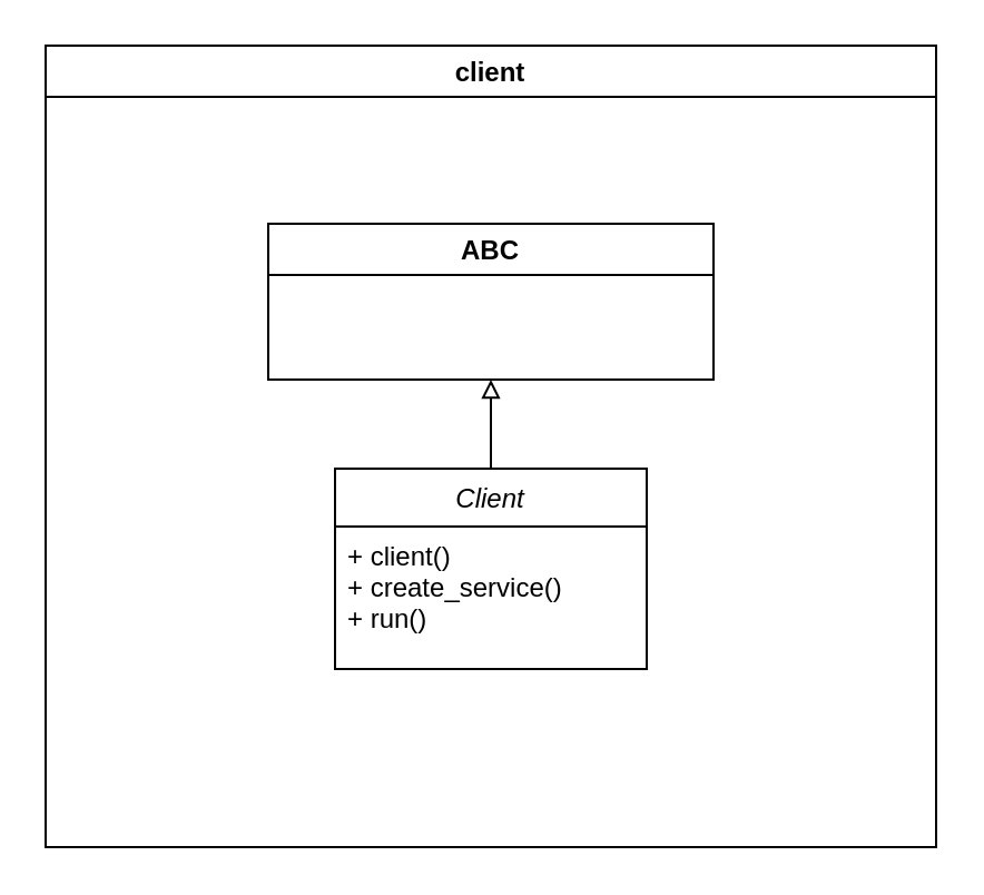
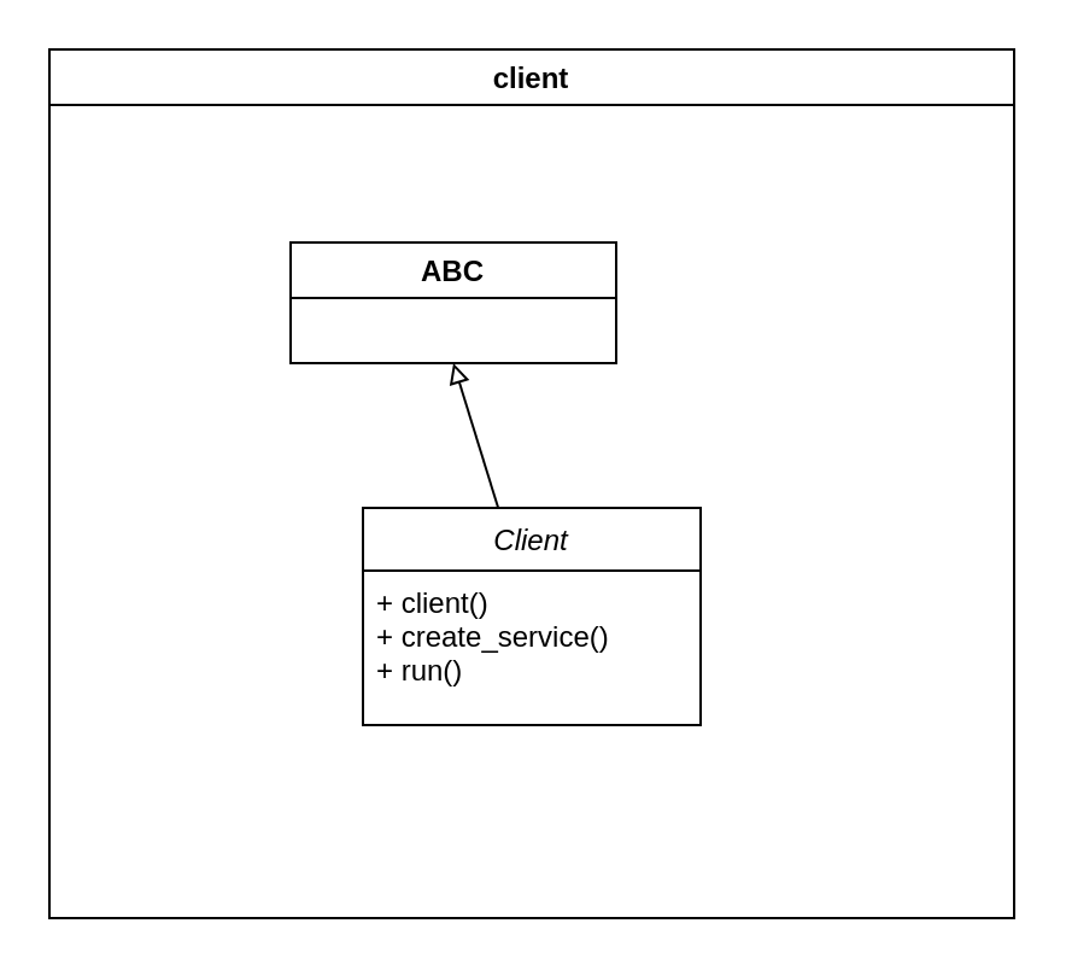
- <mxCell id="2" value="ABC" style="swimlane;" vertex="1" parent="1"><mxGeometry x="120" y="100" width="200" height="70" as="geometry" /></mxCell>
+ <mxCell id="2" value="ABC" style="swimlane;" vertex="1" parent="1"><mxGeometry x="120" y="100" width="135" height="50" as="geometry" /></mxCell>
